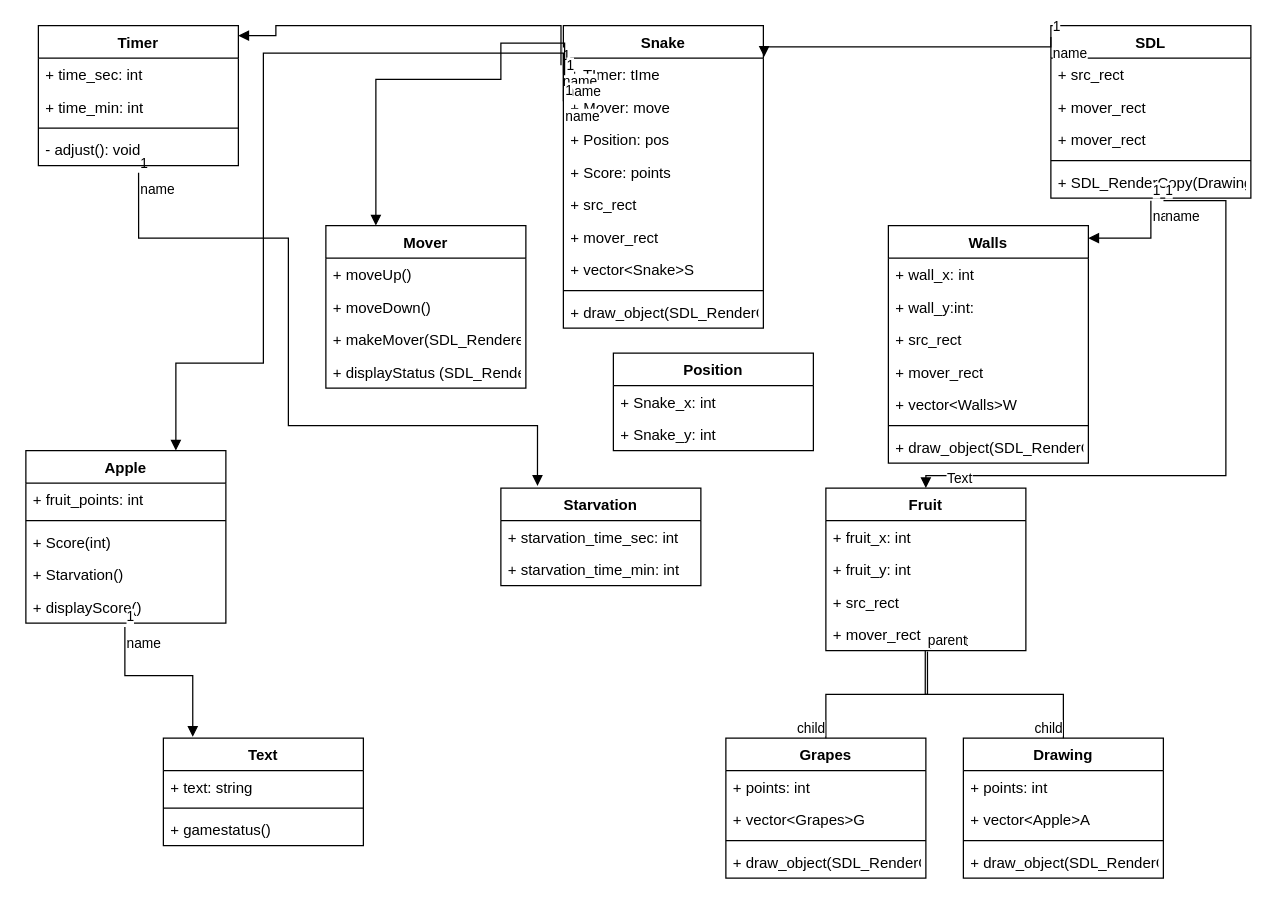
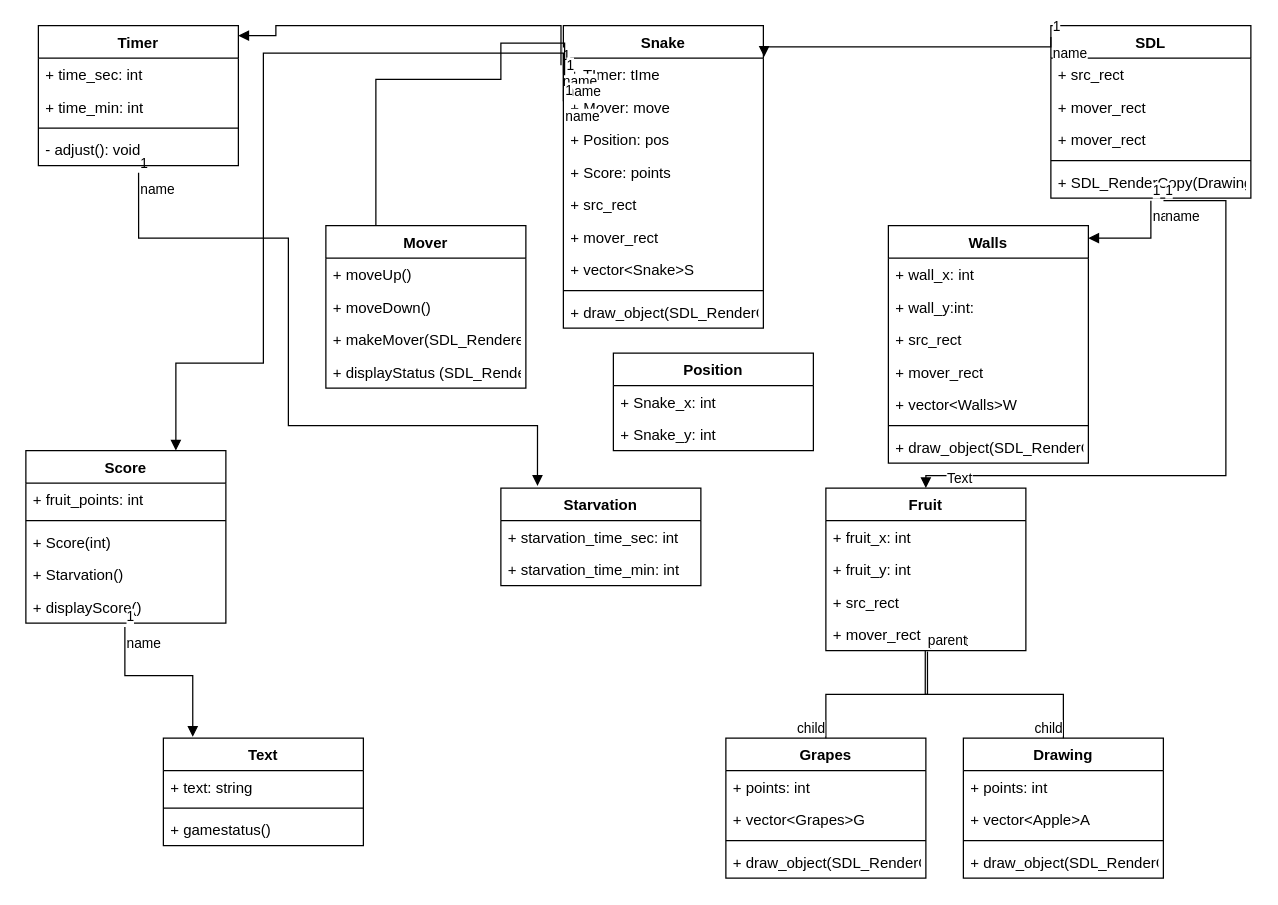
- <mxCell id="81" value="name" style="endArrow=block;endFill=1;html=1;edgeStyle=orthogonalEdgeStyle;align=left;verticalAlign=top;rounded=0;exitX=0.006;exitY=0.164;exitDx=0;exitDy=0;exitPerimeter=0;entryX=0.25;entryY=0;entryDx=0;entryDy=0;" edge="1" parent="1" source="2" target="21"><mxGeometry x="-1" relative="1" as="geometry"><mxPoint x="410" y="370" as="sourcePoint" /><mxPoint x="570" y="370" as="targetPoint" /><Array as="points"><mxPoint x="400" y="34" /><mxPoint x="400" y="63" /><mxPoint x="300" y="63" /></Array></mxGeometry></mxCell>
+ <mxCell id="81" value="name" style="endArrow=none;endFill=1;html=1;edgeStyle=orthogonalEdgeStyle;align=left;verticalAlign=top;rounded=0;exitX=0.006;exitY=0.164;exitDx=0;exitDy=0;exitPerimeter=0;entryX=0.25;entryY=0;entryDx=0;entryDy=0;" edge="1" parent="1" source="2" target="21"><mxGeometry x="-1" relative="1" as="geometry"><mxPoint x="410" y="370" as="sourcePoint" /><mxPoint x="570" y="370" as="targetPoint" /><Array as="points"><mxPoint x="400" y="34" /><mxPoint x="400" y="63" /><mxPoint x="300" y="63" /></Array></mxGeometry></mxCell>
- <mxCell id="15" value="Apple" style="swimlane;fontStyle=1;align=center;verticalAlign=top;childLayout=stackLayout;horizontal=1;startSize=26;horizontalStack=0;resizeParent=1;resizeParentMax=0;resizeLast=0;collapsible=1;marginBottom=0;" vertex="1" parent="1"><mxGeometry x="20" y="360" width="160" height="138" as="geometry" /></mxCell>
+ <mxCell id="15" value="Score" style="swimlane;fontStyle=1;align=center;verticalAlign=top;childLayout=stackLayout;horizontal=1;startSize=26;horizontalStack=0;resizeParent=1;resizeParentMax=0;resizeLast=0;collapsible=1;marginBottom=0;" vertex="1" parent="1"><mxGeometry x="20" y="360" width="160" height="138" as="geometry" /></mxCell>
